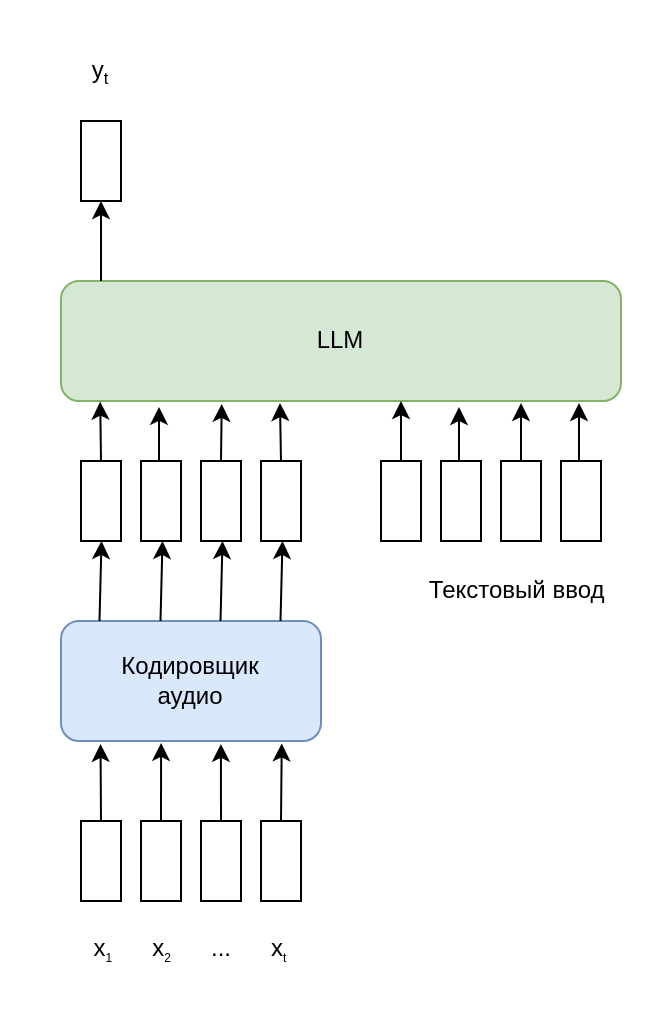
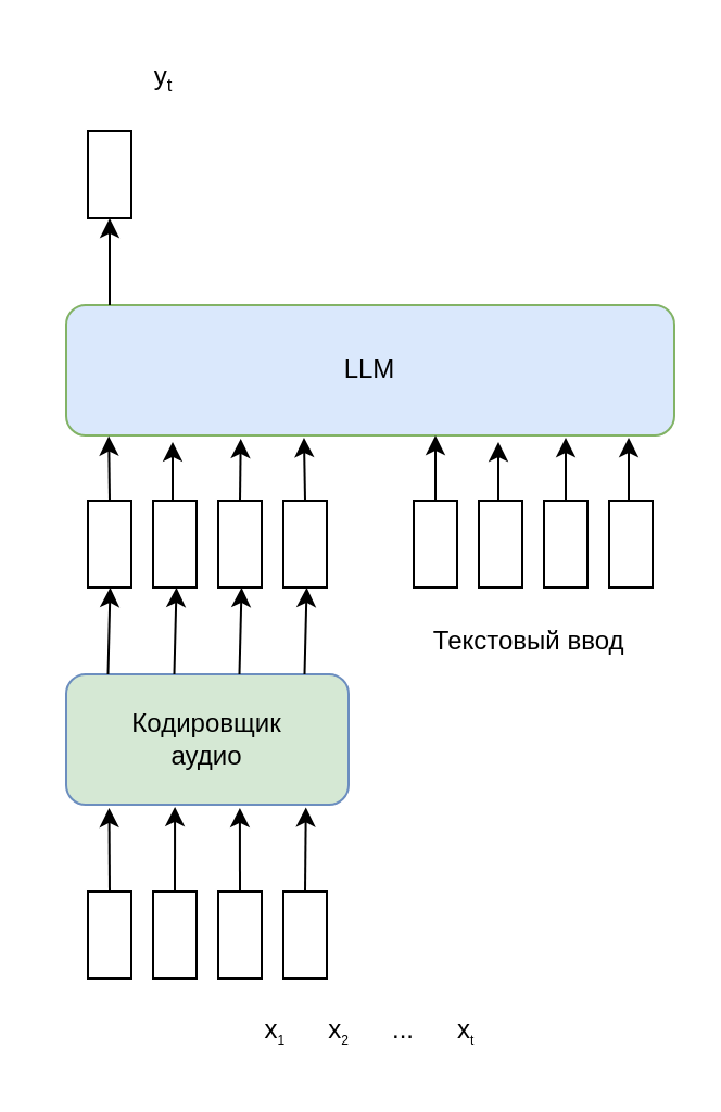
- <mxCell id="36" value="y&lt;font size=&quot;1&quot;&gt;&lt;sub&gt;t&lt;/sub&gt;&lt;/font&gt;" style="text;html=1;align=center;verticalAlign=middle;whiteSpace=wrap;rounded=0;" vertex="1" parent="1"><mxGeometry x="20" y="20" width="60" height="30" as="geometry" /></mxCell>
+ <mxCell id="36" value="y&lt;font size=&quot;1&quot;&gt;&lt;sub&gt;t&lt;/sub&gt;&lt;/font&gt;" style="text;html=1;align=center;verticalAlign=middle;whiteSpace=wrap;rounded=0;" vertex="1" parent="1"><mxGeometry x="45" y="20" width="60" height="30" as="geometry" /></mxCell>
- <mxCell id="20" value="LLM" style="rounded=1;whiteSpace=wrap;html=1;fillColor=#d5e8d4;strokeColor=#82b366;" vertex="1" parent="1"><mxGeometry x="30" y="140" width="280" height="60" as="geometry" /></mxCell>
+ <mxCell id="20" value="LLM" style="rounded=1;whiteSpace=wrap;html=1;fillColor=#dae8fc;strokeColor=#82b366;" vertex="1" parent="1"><mxGeometry x="30" y="140" width="280" height="60" as="geometry" /></mxCell>
- <mxCell id="33" value="Текстовый ввод&amp;nbsp;" style="text;html=1;align=center;verticalAlign=middle;whiteSpace=wrap;rounded=0;" vertex="1" parent="1"><mxGeometry x="205" y="280" width="110" height="30" as="geometry" /></mxCell>
+ <mxCell id="33" value="Текстовый ввод&amp;nbsp;" style="text;html=1;align=center;verticalAlign=middle;whiteSpace=wrap;rounded=0;" vertex="1" parent="1"><mxGeometry x="190" y="280" width="110" height="30" as="geometry" /></mxCell>
- <mxCell id="6" value="Кодировщик&lt;div&gt;аудио&lt;/div&gt;" style="rounded=1;whiteSpace=wrap;html=1;fillColor=#dae8fc;strokeColor=#6c8ebf;" vertex="1" parent="1"><mxGeometry x="30" y="310" width="130" height="60" as="geometry" /></mxCell>
+ <mxCell id="6" value="Кодировщик&lt;div&gt;аудио&lt;/div&gt;" style="rounded=1;whiteSpace=wrap;html=1;fillColor=#d5e8d4;strokeColor=#6c8ebf;" vertex="1" parent="1"><mxGeometry x="30" y="310" width="130" height="60" as="geometry" /></mxCell>
- <mxCell id="15" value="x&lt;sub&gt;&lt;font style=&quot;font-size: 6px;&quot;&gt;1&lt;/font&gt;&lt;/sub&gt;&amp;nbsp; &amp;nbsp; &amp;nbsp; x&lt;sub&gt;&lt;font style=&quot;font-size: 6px;&quot;&gt;2&lt;/font&gt;&lt;/sub&gt;&amp;nbsp; &amp;nbsp; &amp;nbsp; ...&amp;nbsp; &amp;nbsp; &amp;nbsp; x&lt;sub style=&quot;&quot;&gt;&lt;font style=&quot;font-size: 6px;&quot;&gt;t&lt;/font&gt;&lt;/sub&gt;" style="text;html=1;align=center;verticalAlign=middle;whiteSpace=wrap;rounded=0;" vertex="1" parent="1"><mxGeometry x="40" y="460" width="110" height="30" as="geometry" /></mxCell>
+ <mxCell id="15" value="x&lt;sub&gt;&lt;font style=&quot;font-size: 6px;&quot;&gt;1&lt;/font&gt;&lt;/sub&gt;&amp;nbsp; &amp;nbsp; &amp;nbsp; x&lt;sub&gt;&lt;font style=&quot;font-size: 6px;&quot;&gt;2&lt;/font&gt;&lt;/sub&gt;&amp;nbsp; &amp;nbsp; &amp;nbsp; ...&amp;nbsp; &amp;nbsp; &amp;nbsp; x&lt;sub style=&quot;&quot;&gt;&lt;font style=&quot;font-size: 6px;&quot;&gt;t&lt;/font&gt;&lt;/sub&gt;" style="text;html=1;align=center;verticalAlign=middle;whiteSpace=wrap;rounded=0;" vertex="1" parent="1"><mxGeometry x="115" y="460" width="110" height="30" as="geometry" /></mxCell>
